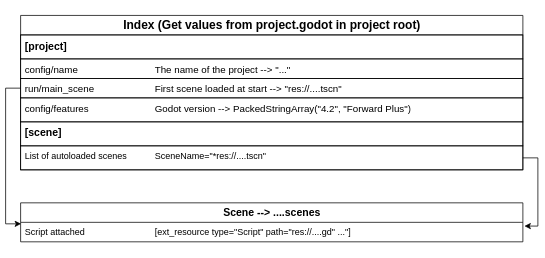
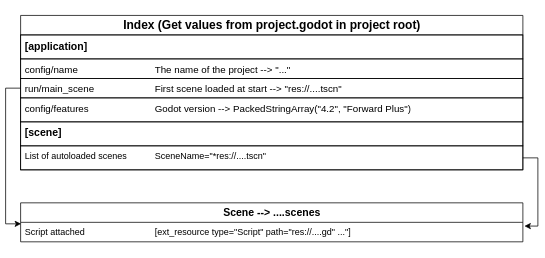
- <mxCell id="3" value="&lt;font style=&quot;font-size: 14px;&quot;&gt;&lt;b&gt;[project]&lt;/b&gt;&lt;/font&gt;" style="text;strokeColor=default;fillColor=none;align=left;verticalAlign=top;spacingLeft=4;spacingRight=4;overflow=hidden;rotatable=0;points=[[0,0.5],[1,0.5]];portConstraint=eastwest;whiteSpace=wrap;html=1;" vertex="1" parent="2"><mxGeometry y="26" width="670" height="32" as="geometry" /></mxCell>
+ <mxCell id="3" value="&lt;font style=&quot;font-size: 14px;&quot;&gt;&lt;b&gt;[application]&lt;/b&gt;&lt;/font&gt;" style="text;strokeColor=default;fillColor=none;align=left;verticalAlign=top;spacingLeft=4;spacingRight=4;overflow=hidden;rotatable=0;points=[[0,0.5],[1,0.5]];portConstraint=eastwest;whiteSpace=wrap;html=1;" vertex="1" parent="2"><mxGeometry y="26" width="670" height="32" as="geometry" /></mxCell>
